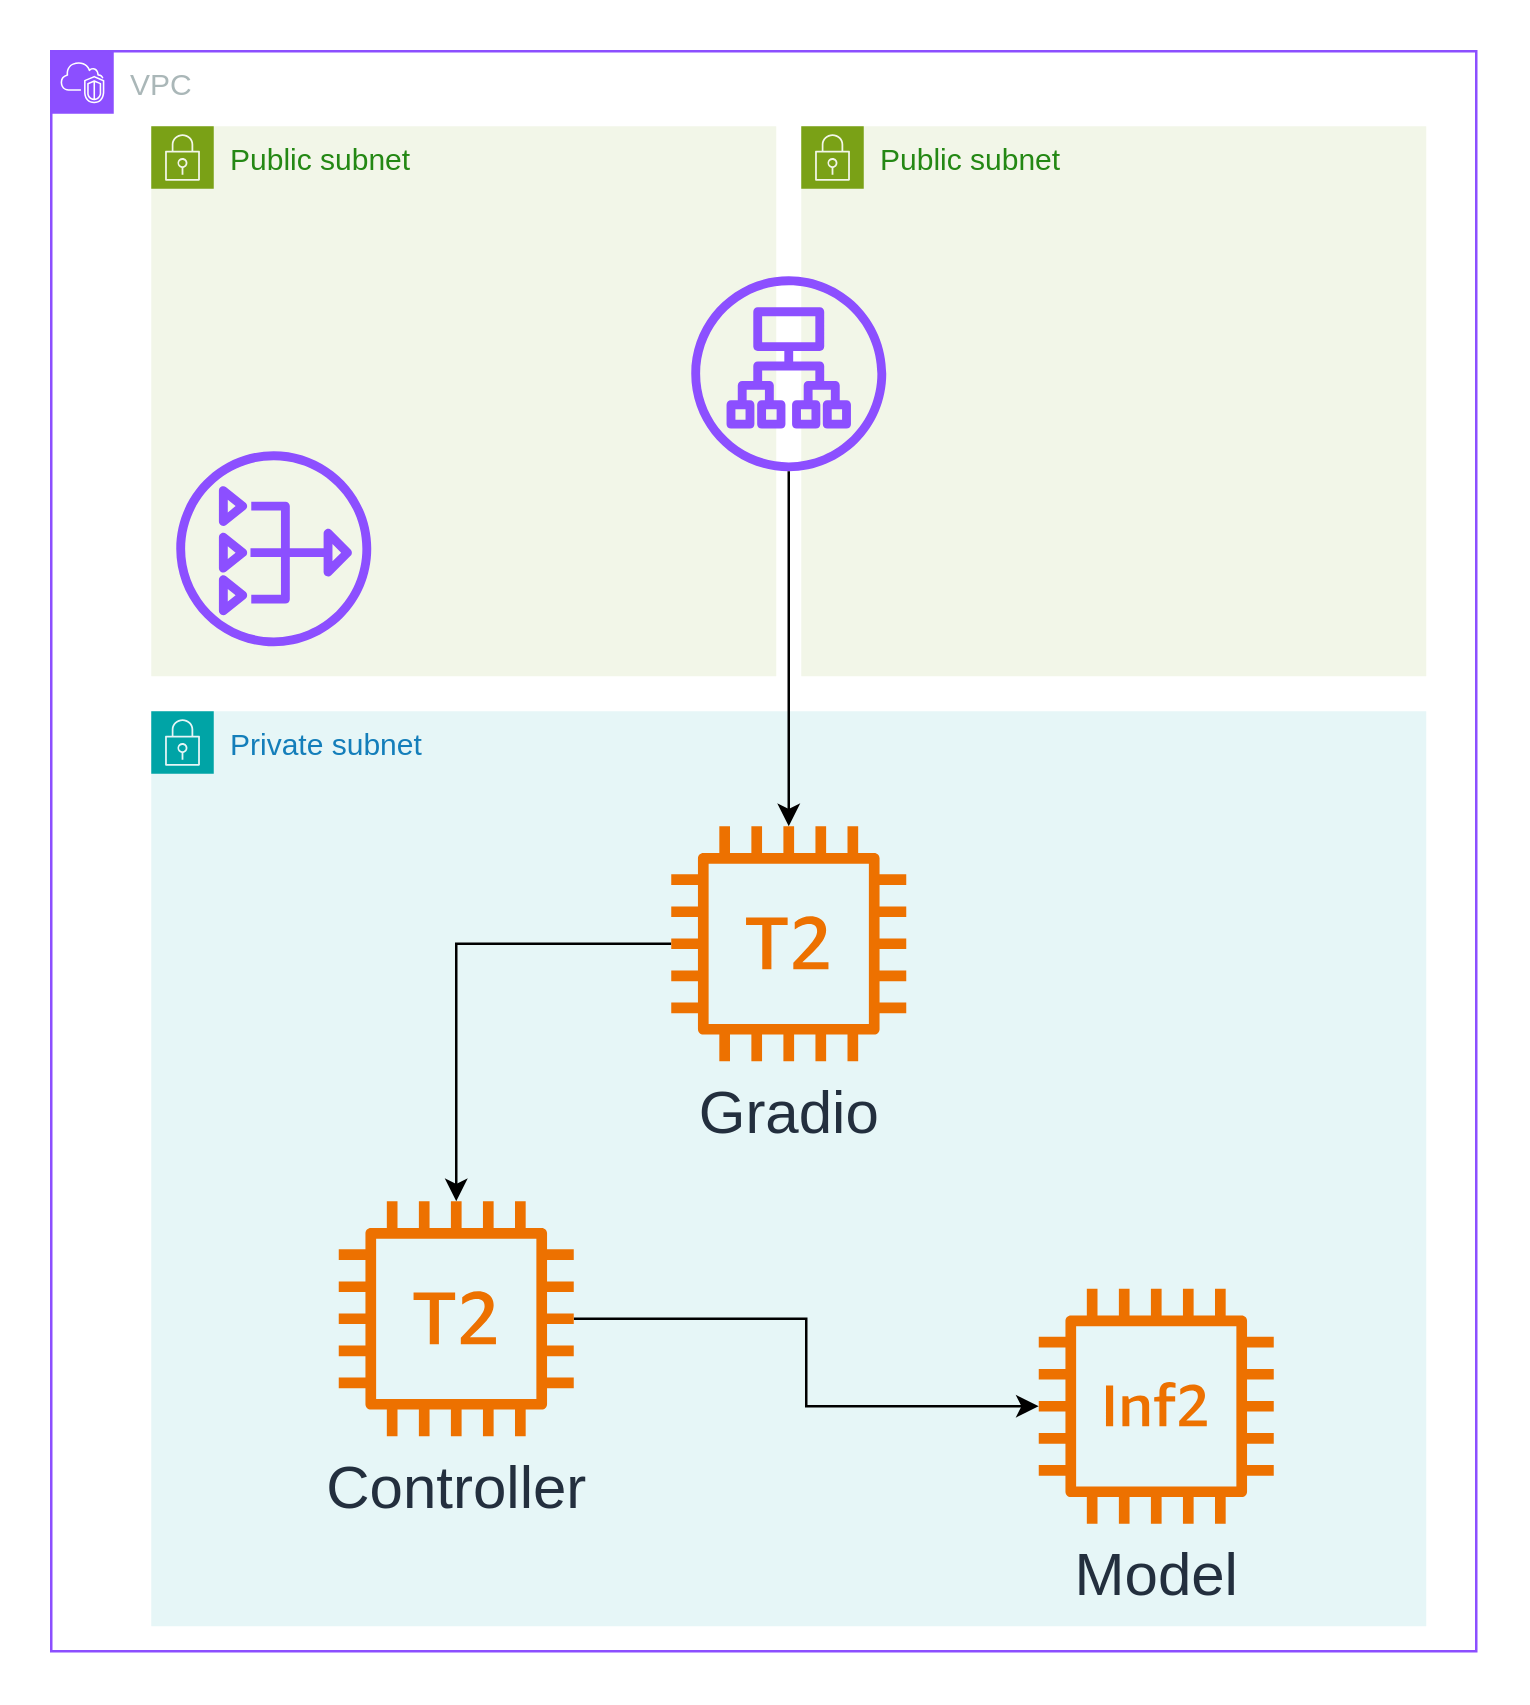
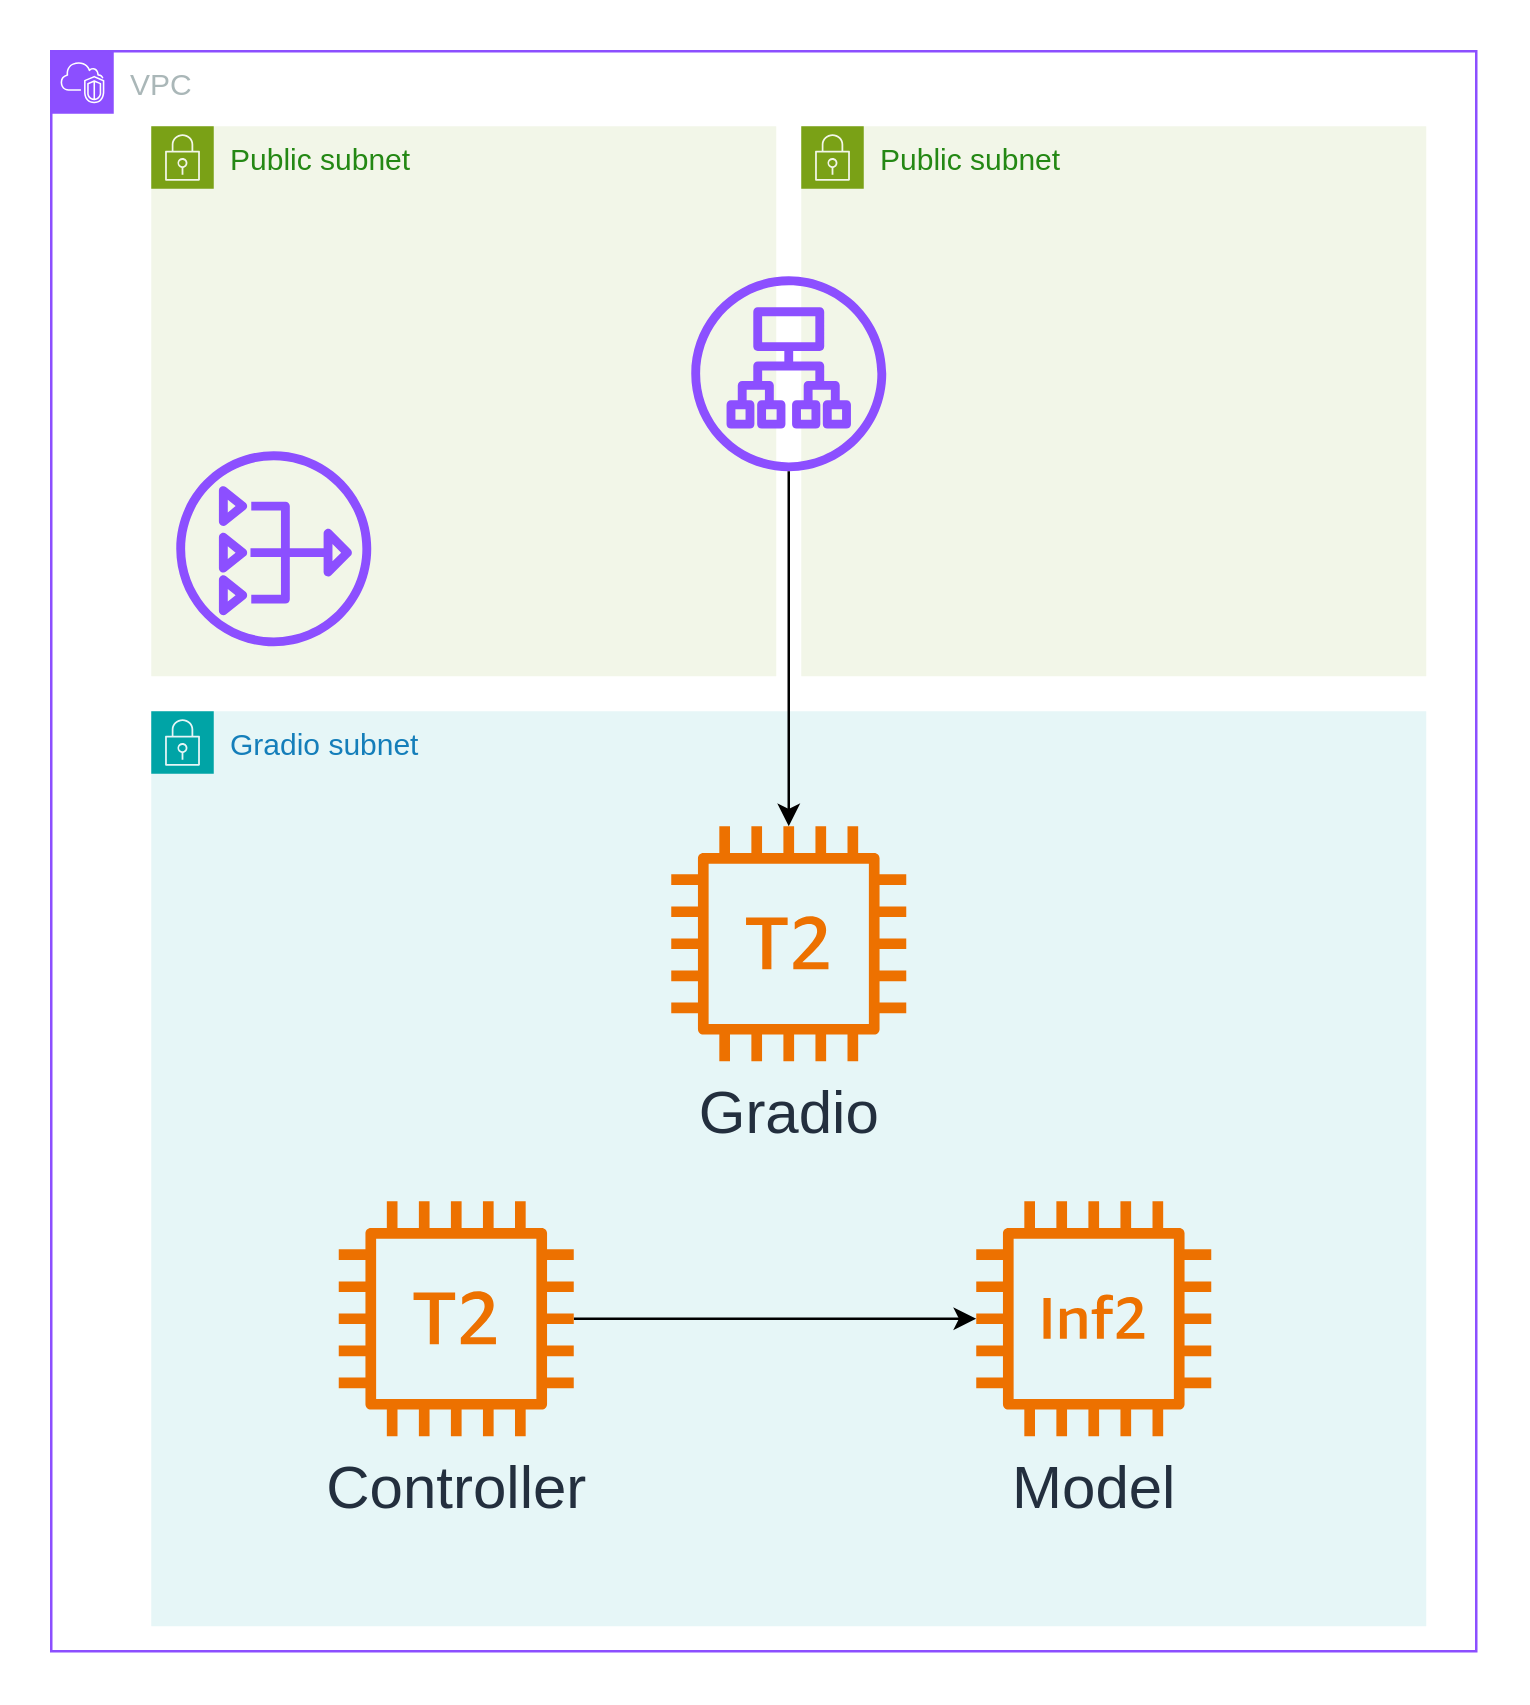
- <mxCell id="3" value="Private subnet" style="points=[[0,0],[0.25,0],[0.5,0],[0.75,0],[1,0],[1,0.25],[1,0.5],[1,0.75],[1,1],[0.75,1],[0.5,1],[0.25,1],[0,1],[0,0.75],[0,0.5],[0,0.25]];outlineConnect=0;gradientColor=none;html=1;whiteSpace=wrap;fontSize=12;fontStyle=0;container=1;pointerEvents=0;collapsible=0;recursiveResize=0;shape=mxgraph.aws4.group;grIcon=mxgraph.aws4.group_security_group;grStroke=0;strokeColor=#00A4A6;fillColor=#E6F6F7;verticalAlign=top;align=left;spacingLeft=30;fontColor=#147EBA;dashed=0;" vertex="1" parent="1"><mxGeometry x="60" y="284" width="510" height="366" as="geometry" /></mxCell>
+ <mxCell id="3" value="Gradio subnet" style="points=[[0,0],[0.25,0],[0.5,0],[0.75,0],[1,0],[1,0.25],[1,0.5],[1,0.75],[1,1],[0.75,1],[0.5,1],[0.25,1],[0,1],[0,0.75],[0,0.5],[0,0.25]];outlineConnect=0;gradientColor=none;html=1;whiteSpace=wrap;fontSize=12;fontStyle=0;container=1;pointerEvents=0;collapsible=0;recursiveResize=0;shape=mxgraph.aws4.group;grIcon=mxgraph.aws4.group_security_group;grStroke=0;strokeColor=#00A4A6;fillColor=#E6F6F7;verticalAlign=top;align=left;spacingLeft=30;fontColor=#147EBA;dashed=0;" vertex="1" parent="1"><mxGeometry x="60" y="284" width="510" height="366" as="geometry" /></mxCell>
- <mxCell id="6" style="edgeStyle=orthogonalEdgeStyle;rounded=0;orthogonalLoop=1;jettySize=auto;html=1;" edge="1" parent="3" source="7" target="5"><mxGeometry relative="1" as="geometry" /></mxCell>
- <mxCell id="8" value="&lt;font style=&quot;font-size: 24px;&quot;&gt;Model&lt;/font&gt;" style="sketch=0;outlineConnect=0;fontColor=#232F3E;gradientColor=none;fillColor=#ED7100;strokeColor=none;dashed=0;verticalLabelPosition=bottom;verticalAlign=top;align=center;html=1;fontSize=12;fontStyle=0;aspect=fixed;pointerEvents=1;shape=mxgraph.aws4.ec2_inf2_instance;" vertex="1" parent="3"><mxGeometry x="355" y="231" width="94" height="94" as="geometry" /></mxCell>
+ <mxCell id="8" value="&lt;font style=&quot;font-size: 24px;&quot;&gt;Model&lt;/font&gt;" style="sketch=0;outlineConnect=0;fontColor=#232F3E;gradientColor=none;fillColor=#ED7100;strokeColor=none;dashed=0;verticalLabelPosition=bottom;verticalAlign=top;align=center;html=1;fontSize=12;fontStyle=0;aspect=fixed;pointerEvents=1;shape=mxgraph.aws4.ec2_inf2_instance;" vertex="1" parent="3"><mxGeometry x="330" y="196" width="94" height="94" as="geometry" /></mxCell>
